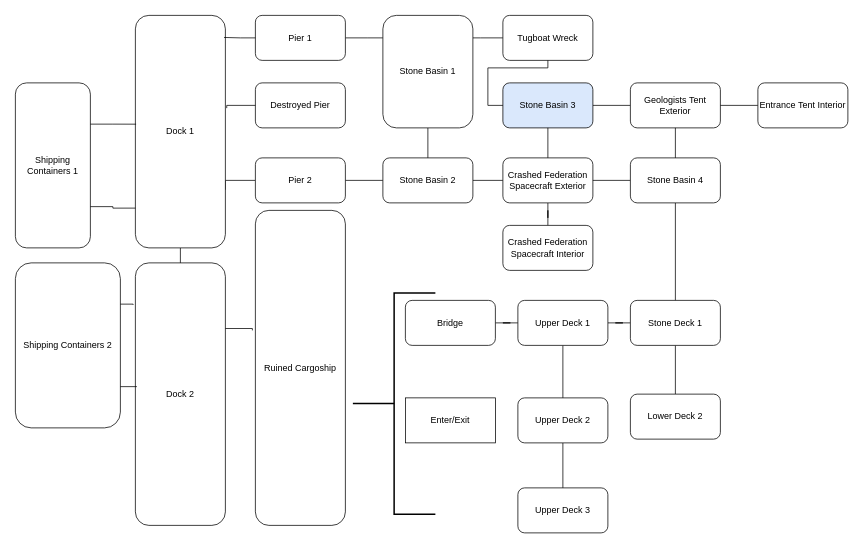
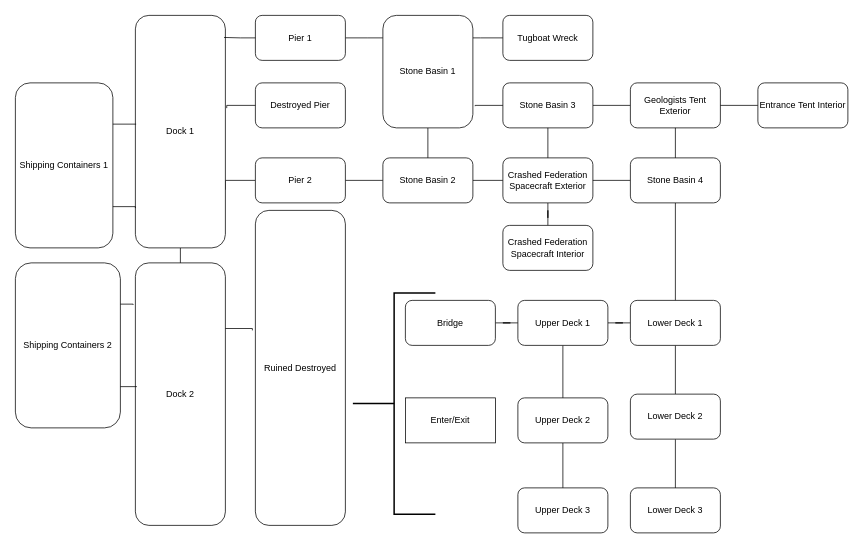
- <mxCell id="20" style="edgeStyle=orthogonalEdgeStyle;rounded=0;orthogonalLoop=1;jettySize=auto;html=1;exitX=0;exitY=0.5;exitDx=0;exitDy=0;endArrow=none;endFill=0;" parent="1" source="18" target="10" edge="1"><mxGeometry relative="1" as="geometry" /></mxCell>
+ <mxCell id="20" style="edgeStyle=orthogonalEdgeStyle;rounded=0;orthogonalLoop=1;jettySize=auto;html=1;exitX=0;exitY=0.5;exitDx=0;exitDy=0;entryX=1.025;entryY=0.807;entryDx=0;entryDy=0;entryPerimeter=0;endArrow=none;endFill=0;" parent="1" source="18" target="9" edge="1"><mxGeometry relative="1" as="geometry" /></mxCell>
- <mxCell id="18" value="Stone Basin 3" style="whiteSpace=wrap;html=1;rounded=1;fillColor=#dae8fc;" parent="1" vertex="1"><mxGeometry x="670" y="110" width="120" height="60" as="geometry" /></mxCell>
+ <mxCell id="18" value="Stone Basin 3" style="whiteSpace=wrap;html=1;rounded=1;" parent="1" vertex="1"><mxGeometry x="670" y="110" width="120" height="60" as="geometry" /></mxCell>
- <mxCell id="14" value="Shipping Containers 1" style="whiteSpace=wrap;html=1;rounded=1;" parent="1" vertex="1"><mxGeometry x="20" y="110" width="100" height="220" as="geometry" /></mxCell>
+ <mxCell id="14" value="Shipping Containers 1" style="whiteSpace=wrap;html=1;rounded=1;" parent="1" vertex="1"><mxGeometry x="20" y="110" width="130" height="220" as="geometry" /></mxCell>
- <mxCell id="41" value="Stone Deck 1" style="whiteSpace=wrap;html=1;rounded=1;" vertex="1" parent="1"><mxGeometry x="840" y="400" width="120" height="60" as="geometry" /></mxCell>
+ <mxCell id="41" value="Lower Deck 1" style="whiteSpace=wrap;html=1;rounded=1;" vertex="1" parent="1"><mxGeometry x="840" y="400" width="120" height="60" as="geometry" /></mxCell>
- <mxCell id="19" value="Ruined Cargoship" style="whiteSpace=wrap;html=1;rounded=1;" parent="1" vertex="1"><mxGeometry x="340" y="280" width="120" height="420" as="geometry" /></mxCell>
+ <mxCell id="19" value="Ruined Destroyed" style="whiteSpace=wrap;html=1;rounded=1;" parent="1" vertex="1"><mxGeometry x="340" y="280" width="120" height="420" as="geometry" /></mxCell>
+ <mxCell id="42" value="" style="edgeStyle=orthogonalEdgeStyle;rounded=0;orthogonalLoop=1;jettySize=auto;html=1;endArrow=none;endFill=0;" edge="1" parent="1" source="43" target="44"><mxGeometry relative="1" as="geometry" /></mxCell>
+ <mxCell id="44" value="Lower Deck 3" style="whiteSpace=wrap;html=1;rounded=1;" vertex="1" parent="1"><mxGeometry x="840" y="650" width="120" height="60" as="geometry" /></mxCell>
